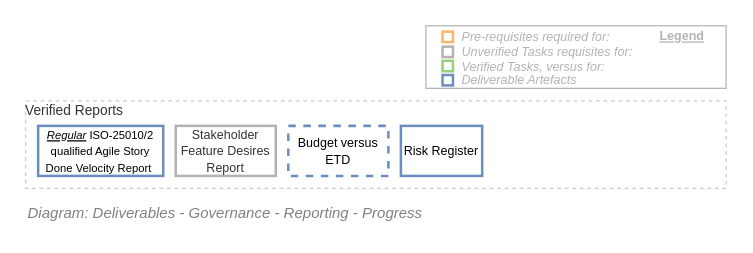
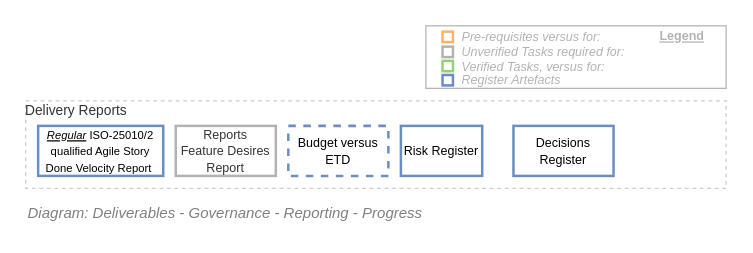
- <mxCell id="13" value="Pre-requisites required for:" style="text;html=1;strokeColor=none;fillColor=none;align=left;verticalAlign=middle;whiteSpace=wrap;rounded=0;fontSize=10;fontStyle=2;fontColor=#B3B3B3;" vertex="1" parent="9"><mxGeometry x="26.595" y="4.667" width="213.405" height="8.333" as="geometry" /></mxCell>
+ <mxCell id="13" value="Pre-requisites versus for:" style="text;html=1;strokeColor=none;fillColor=none;align=left;verticalAlign=middle;whiteSpace=wrap;rounded=0;fontSize=10;fontStyle=2;fontColor=#B3B3B3;" vertex="1" parent="9"><mxGeometry x="26.595" y="4.667" width="213.405" height="8.333" as="geometry" /></mxCell>
- <mxCell id="18" value="Unverified Tasks requisites for:" style="text;html=1;strokeColor=none;fillColor=none;align=left;verticalAlign=middle;whiteSpace=wrap;rounded=0;fontSize=10;fontStyle=2;fontColor=#B3B3B3;" vertex="1" parent="9"><mxGeometry x="26.595" y="16.667" width="213.405" height="8.333" as="geometry" /></mxCell>
+ <mxCell id="18" value="Unverified Tasks required for:" style="text;html=1;strokeColor=none;fillColor=none;align=left;verticalAlign=middle;whiteSpace=wrap;rounded=0;fontSize=10;fontStyle=2;fontColor=#B3B3B3;" vertex="1" parent="9"><mxGeometry x="26.595" y="16.667" width="213.405" height="8.333" as="geometry" /></mxCell>
- <mxCell id="15" value="Deliverable Artefacts" style="text;html=1;strokeColor=none;fillColor=none;align=left;verticalAlign=middle;whiteSpace=wrap;rounded=0;fontSize=10;fontStyle=2;fontColor=#B3B3B3;" vertex="1" parent="9"><mxGeometry x="26.595" y="39.333" width="213.405" height="8.333" as="geometry" /></mxCell>
+ <mxCell id="15" value="Register Artefacts" style="text;html=1;strokeColor=none;fillColor=none;align=left;verticalAlign=middle;whiteSpace=wrap;rounded=0;fontSize=10;fontStyle=2;fontColor=#B3B3B3;" vertex="1" parent="9"><mxGeometry x="26.595" y="39.333" width="213.405" height="8.333" as="geometry" /></mxCell>
- <mxCell id="2" value="Verified Reports" style="rounded=0;whiteSpace=wrap;html=1;shadow=0;glass=0;comic=0;strokeColor=#CCCCCC;fillColor=none;fontSize=11;align=left;fontColor=#333333;recursiveResize=0;container=1;collapsible=0;verticalAlign=top;absoluteArcSize=1;spacing=0;spacingTop=-3;dashed=1;" vertex="1" parent="1"><mxGeometry x="20" y="80" width="560" height="70" as="geometry" /></mxCell>
+ <mxCell id="2" value="Delivery Reports" style="rounded=0;whiteSpace=wrap;html=1;shadow=0;glass=0;comic=0;strokeColor=#CCCCCC;fillColor=none;fontSize=11;align=left;fontColor=#333333;recursiveResize=0;container=1;collapsible=0;verticalAlign=top;absoluteArcSize=1;spacing=0;spacingTop=-3;dashed=1;" vertex="1" parent="1"><mxGeometry x="20" y="80" width="560" height="70" as="geometry" /></mxCell>
- <mxCell id="7" value="&lt;font style=&quot;font-size: 10px&quot;&gt;Stakeholder&lt;br&gt;Feature Desires&lt;br&gt;Report&lt;/font&gt;" style="rounded=0;whiteSpace=wrap;html=1;shadow=0;glass=0;comic=0;strokeColor=#B3B3B3;fillColor=none;fontSize=11;align=center;fontColor=#333333;recursiveResize=0;container=1;collapsible=0;strokeWidth=2;" vertex="1" parent="1"><mxGeometry x="140" y="100" width="80" height="40" as="geometry" /></mxCell>
+ <mxCell id="7" value="&lt;font style=&quot;font-size: 10px&quot;&gt;Reports&lt;br&gt;Feature Desires&lt;br&gt;Report&lt;/font&gt;" style="rounded=0;whiteSpace=wrap;html=1;shadow=0;glass=0;comic=0;strokeColor=#B3B3B3;fillColor=none;fontSize=11;align=center;fontColor=#333333;recursiveResize=0;container=1;collapsible=0;strokeWidth=2;" vertex="1" parent="1"><mxGeometry x="140" y="100" width="80" height="40" as="geometry" /></mxCell>
+ <mxCell id="6" value="&lt;font size=&quot;1&quot;&gt;Decisions Register&lt;/font&gt;" style="rounded=0;whiteSpace=wrap;html=1;shadow=0;glass=0;comic=0;strokeColor=#6c8ebf;fontSize=11;align=center;recursiveResize=0;container=1;collapsible=0;verticalAlign=middle;fillColor=none;strokeWidth=2;" vertex="1" parent="2"><mxGeometry x="390" y="20" width="80" height="40" as="geometry" /></mxCell>
